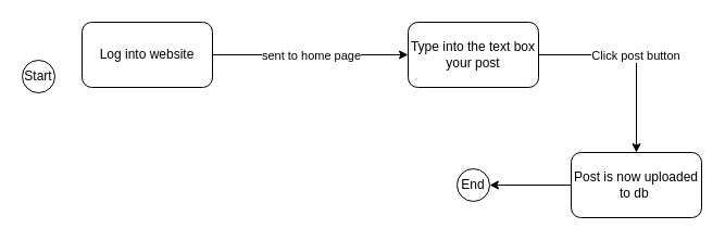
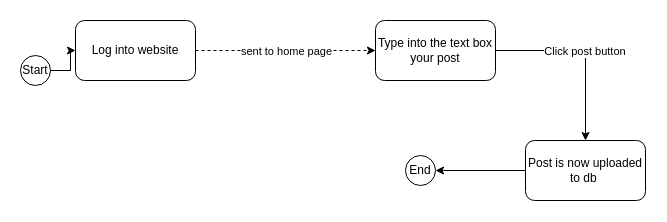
- <mxCell id="6" value="" style="endArrow=classic;html=1;rounded=0;exitX=1;exitY=0.5;exitDx=0;exitDy=0;" parent="1" source="2" target="3" edge="1"><mxGeometry relative="1" as="geometry"><mxPoint x="335" y="140" as="sourcePoint" /><mxPoint x="374" y="50" as="targetPoint" /></mxGeometry></mxCell>
+ <mxCell id="6" value="" style="endArrow=classic;html=1;rounded=0;exitX=1;exitY=0.5;exitDx=0;exitDy=0;dashed=1;" parent="1" source="2" target="3" edge="1"><mxGeometry relative="1" as="geometry"><mxPoint x="335" y="140" as="sourcePoint" /><mxPoint x="374" y="50" as="targetPoint" /></mxGeometry></mxCell>
+ <mxCell id="10" style="edgeStyle=orthogonalEdgeStyle;rounded=0;orthogonalLoop=1;jettySize=auto;html=1;entryX=0;entryY=0.5;entryDx=0;entryDy=0;" parent="1" source="11" target="2" edge="1"><mxGeometry relative="1" as="geometry" /></mxCell>
- <mxCell id="12" value="&lt;div&gt;End&lt;/div&gt;" style="ellipse;whiteSpace=wrap;html=1;aspect=fixed;" parent="1" vertex="1"><mxGeometry x="420" y="155" width="30" height="30" as="geometry" /></mxCell>
+ <mxCell id="12" value="&lt;div&gt;End&lt;/div&gt;" style="ellipse;whiteSpace=wrap;html=1;aspect=fixed;" parent="1" vertex="1"><mxGeometry x="405" y="155" width="30" height="30" as="geometry" /></mxCell>
